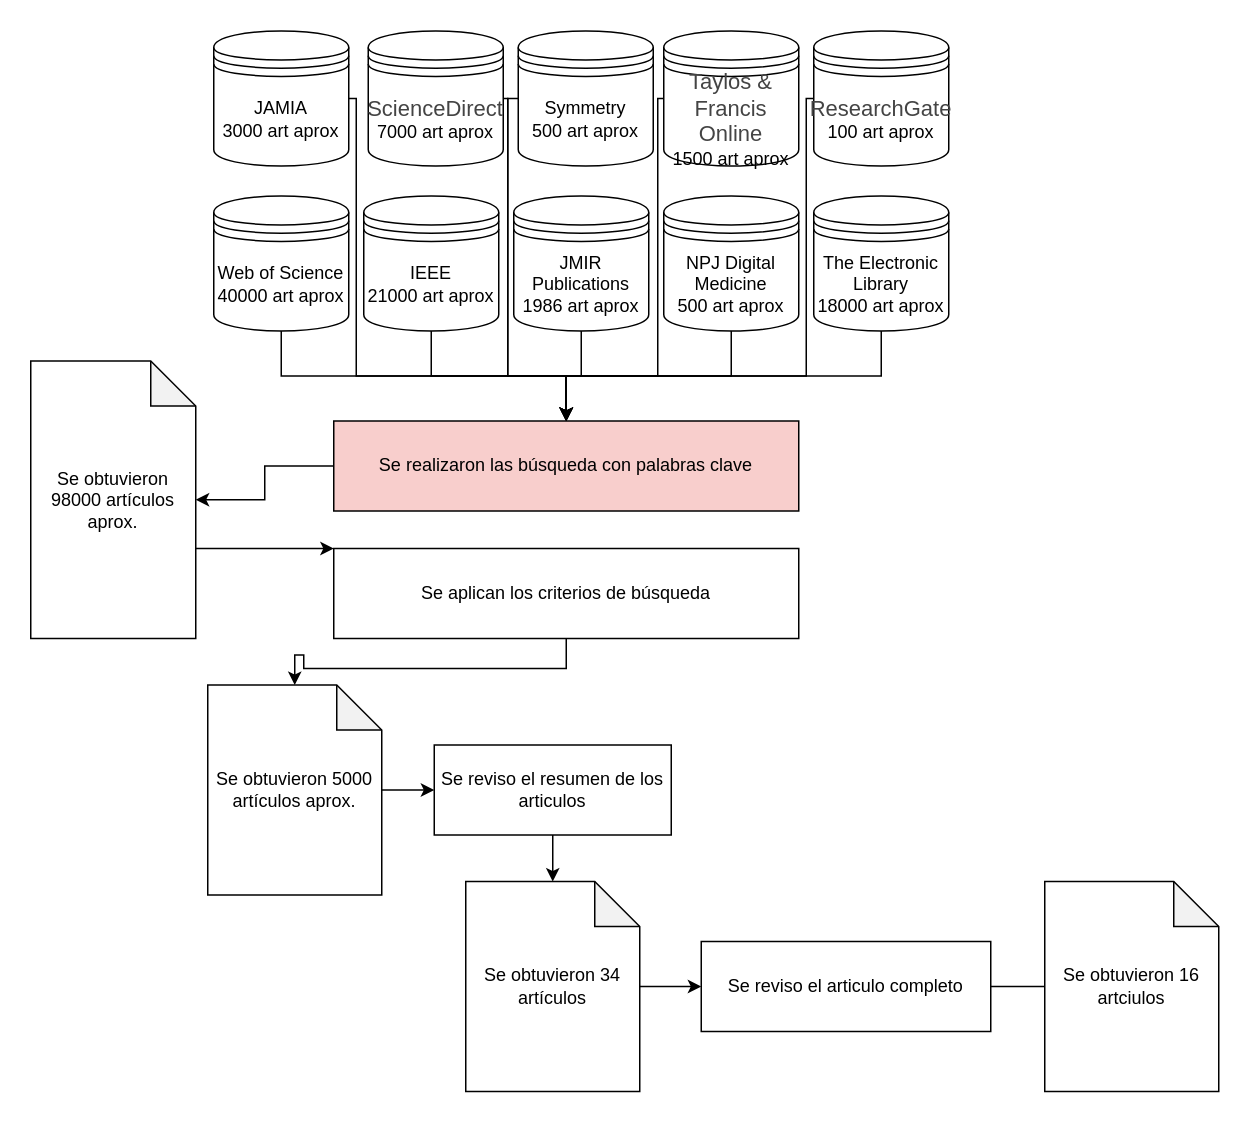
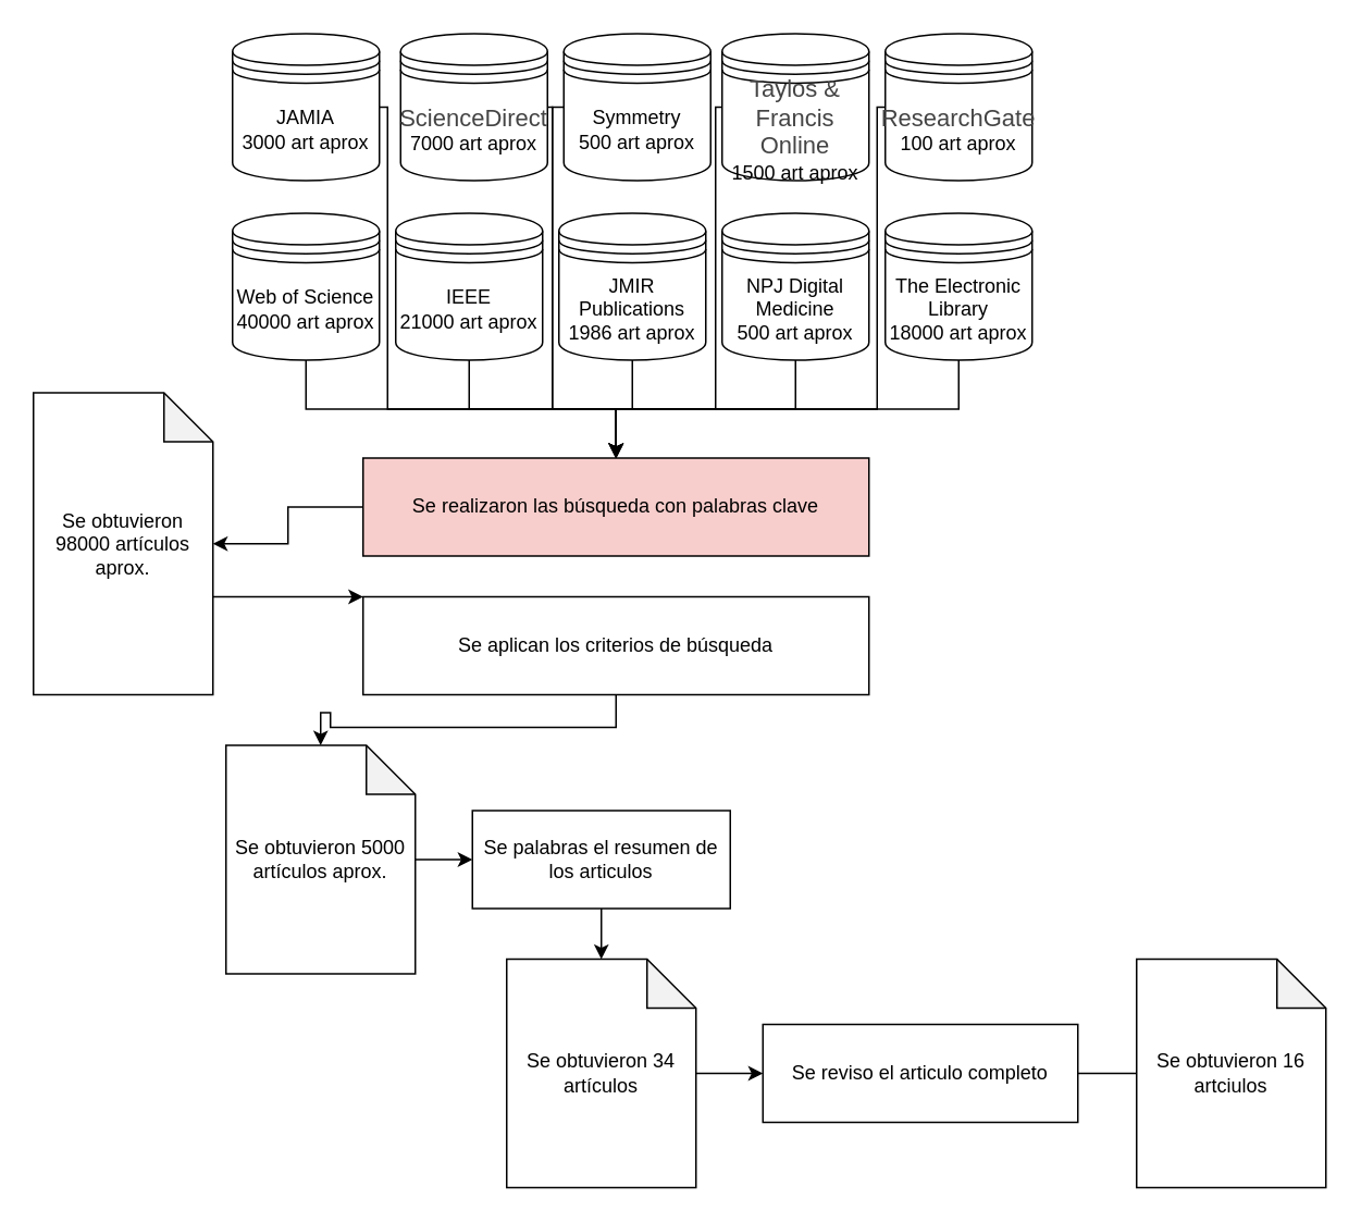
- <mxCell id="21" value="Se reviso el resumen de los articulos" style="rounded=0;whiteSpace=wrap;html=1;" vertex="1" parent="1"><mxGeometry x="289" y="496" width="158" height="60" as="geometry" /></mxCell>
+ <mxCell id="21" value="Se palabras el resumen de los articulos" style="rounded=0;whiteSpace=wrap;html=1;" vertex="1" parent="1"><mxGeometry x="289" y="496" width="158" height="60" as="geometry" /></mxCell>
